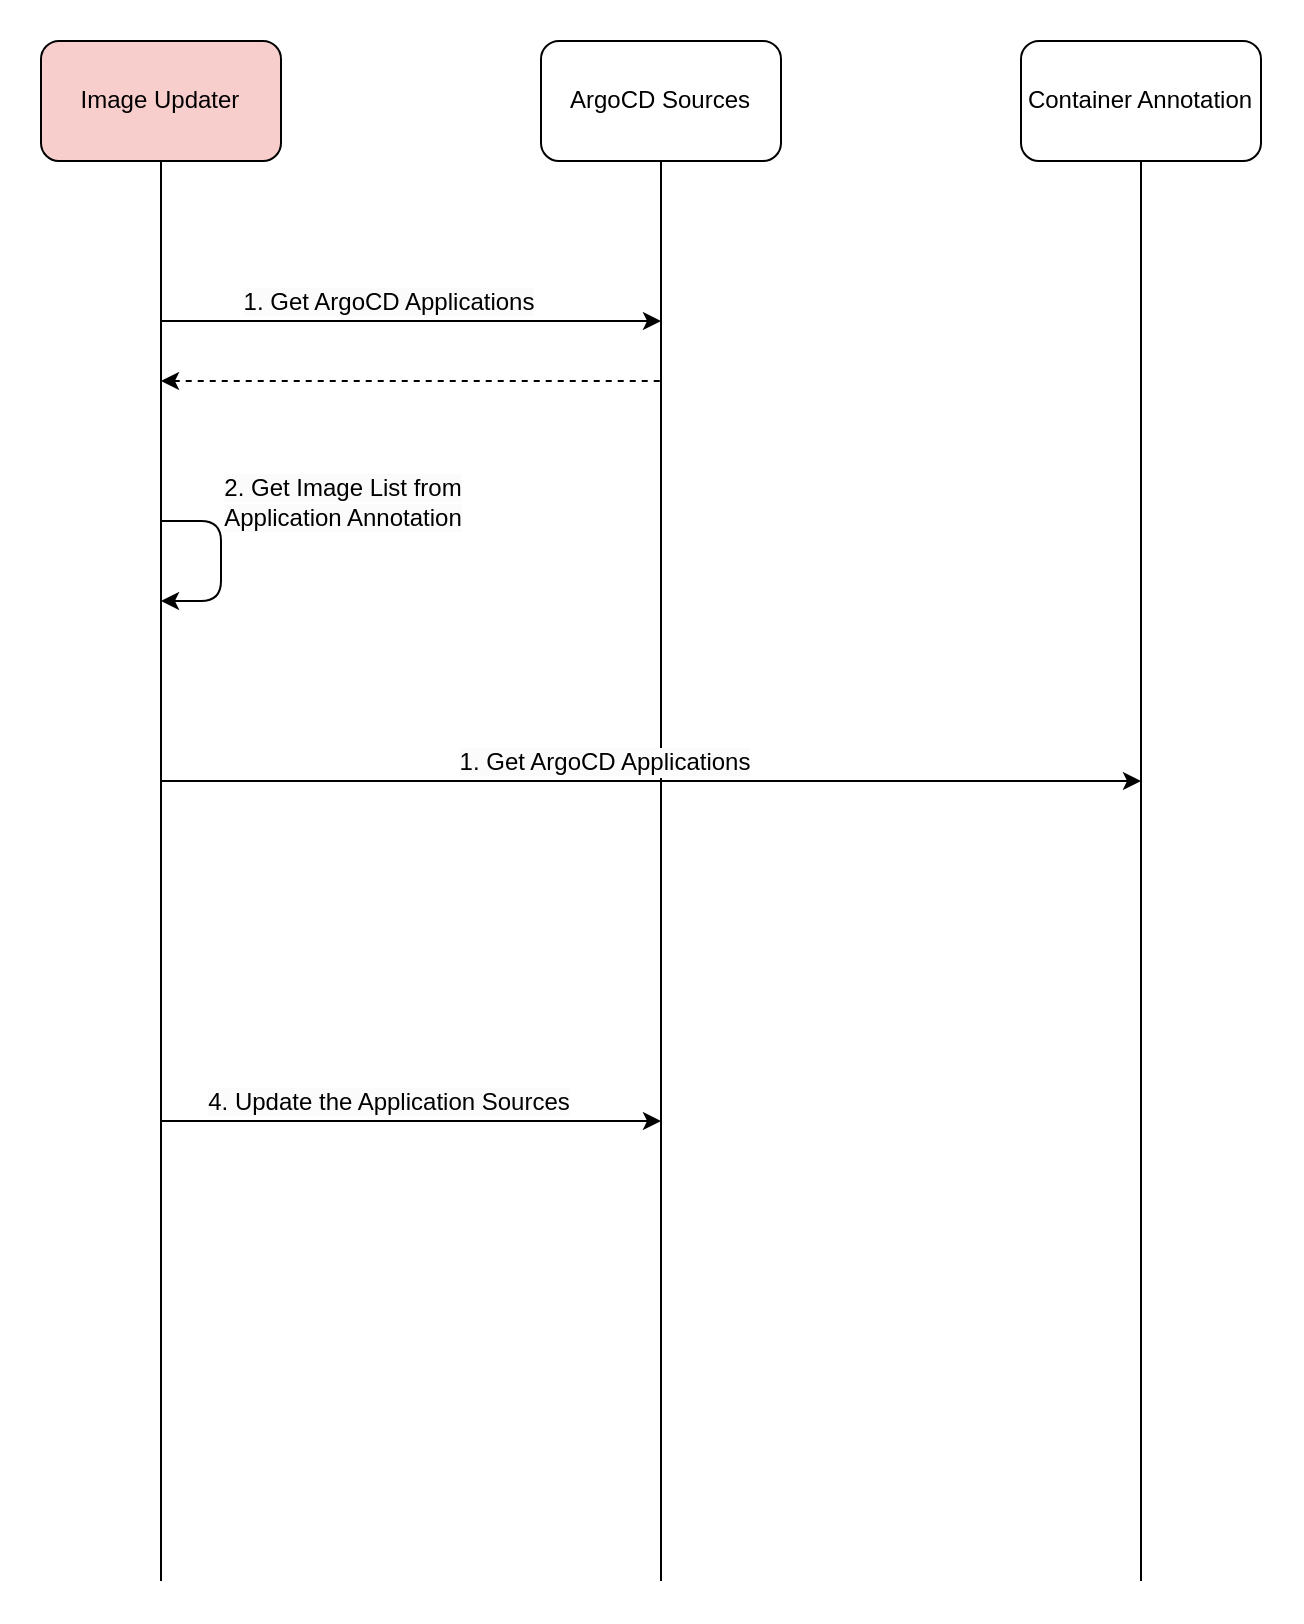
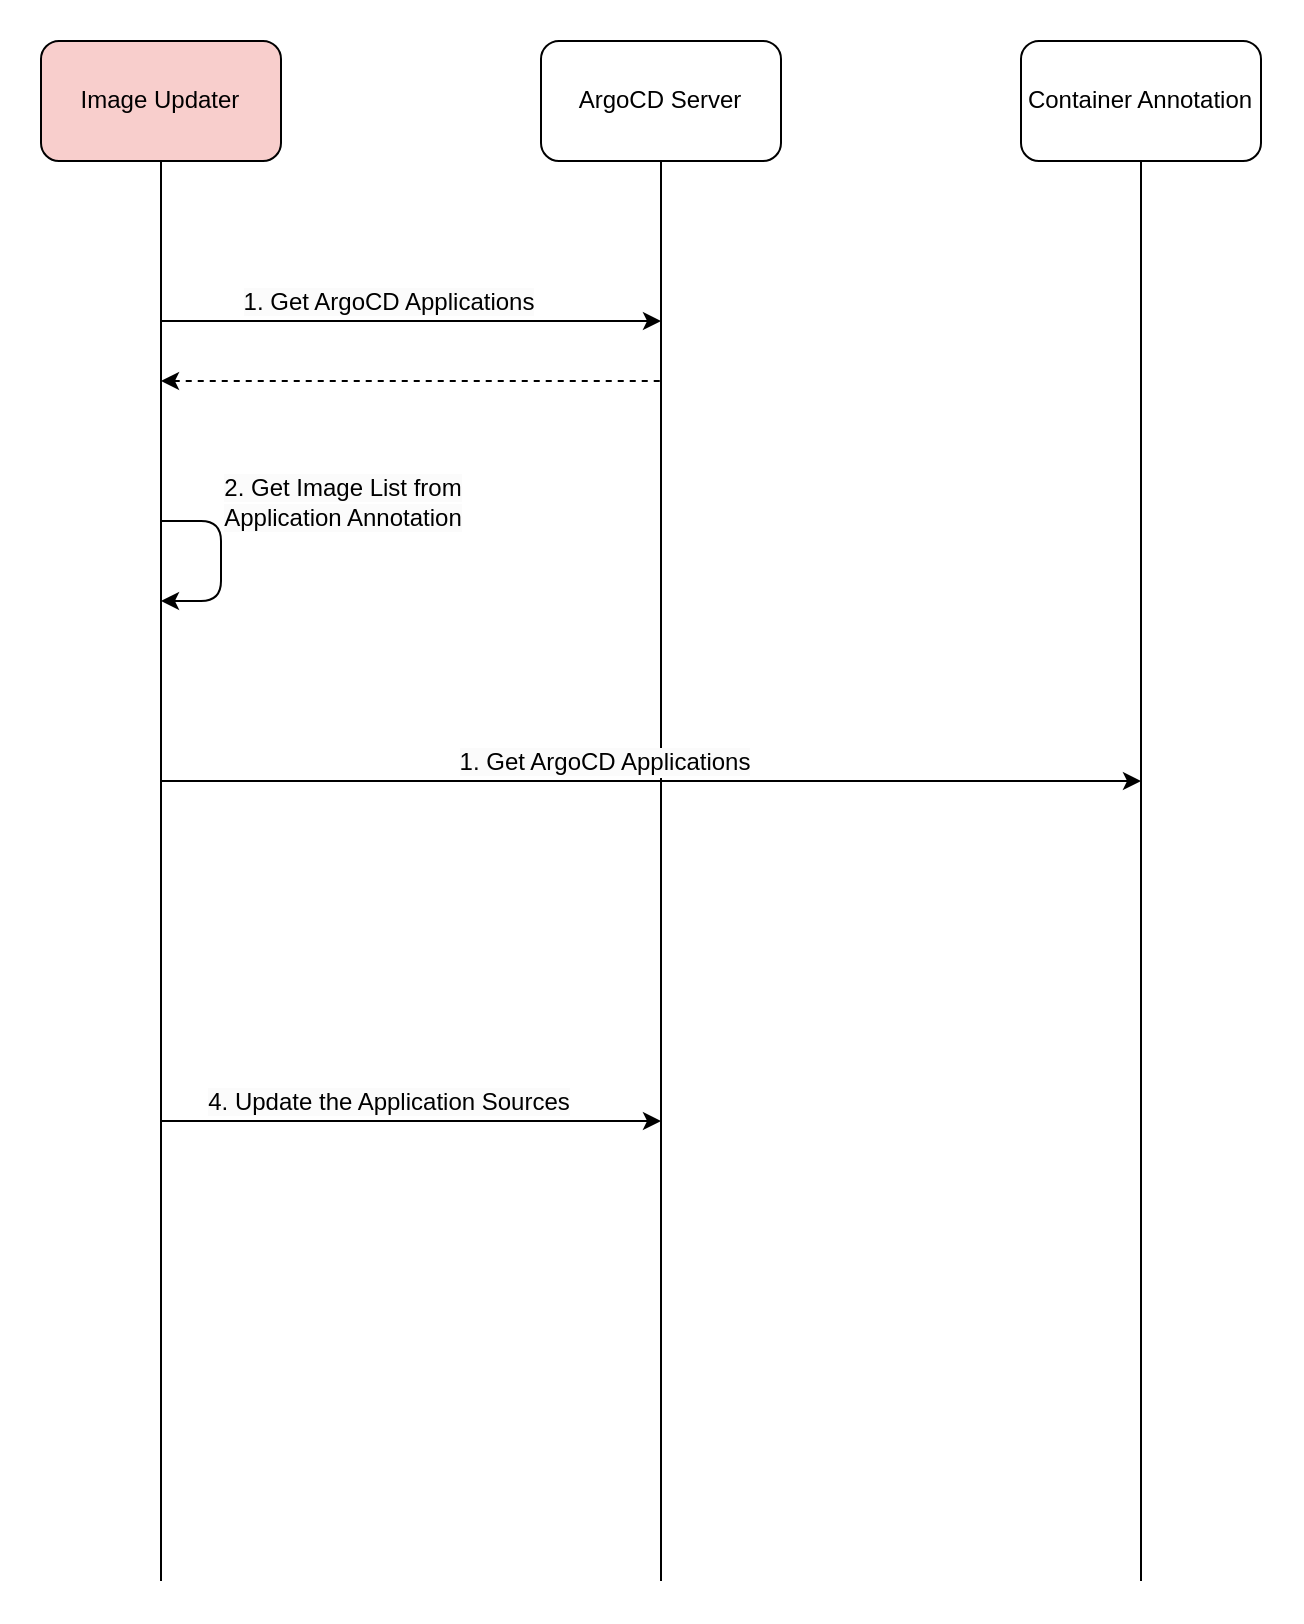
- <mxCell id="4" value="ArgoCD Sources" style="rounded=1;whiteSpace=wrap;html=1;" vertex="1" parent="2"><mxGeometry width="120" height="60" as="geometry" /></mxCell>
+ <mxCell id="4" value="ArgoCD Server" style="rounded=1;whiteSpace=wrap;html=1;" vertex="1" parent="2"><mxGeometry width="120" height="60" as="geometry" /></mxCell>
